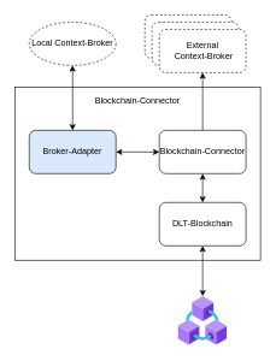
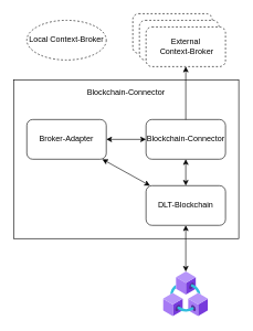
- <mxCell id="9" value="" style="endArrow=classic;startArrow=classic;html=1;rounded=0;entryX=0.5;entryY=1;entryDx=0;entryDy=0;" edge="1" parent="1" source="4" target="8"><mxGeometry width="50" height="50" relative="1" as="geometry"><mxPoint x="-110" y="210" as="sourcePoint" /><mxPoint x="-60" y="160" as="targetPoint" /></mxGeometry></mxCell>
+ <mxCell id="9" value="" style="endArrow=classic;startArrow=classic;html=1;rounded=0;" edge="1" parent="1" source="4" target="5"><mxGeometry width="50" height="50" relative="1" as="geometry"><mxPoint x="-110" y="210" as="sourcePoint" /><mxPoint x="-60" y="160" as="targetPoint" /></mxGeometry></mxCell>
- <mxCell id="4" value="Broker-Adapter" style="rounded=1;whiteSpace=wrap;html=1;fillColor=#dae8fc;" vertex="1" parent="1"><mxGeometry x="40" y="180" width="120" height="60" as="geometry" /></mxCell>
+ <mxCell id="4" value="Broker-Adapter" style="rounded=1;whiteSpace=wrap;html=1;" vertex="1" parent="1"><mxGeometry x="40" y="180" width="120" height="60" as="geometry" /></mxCell>
